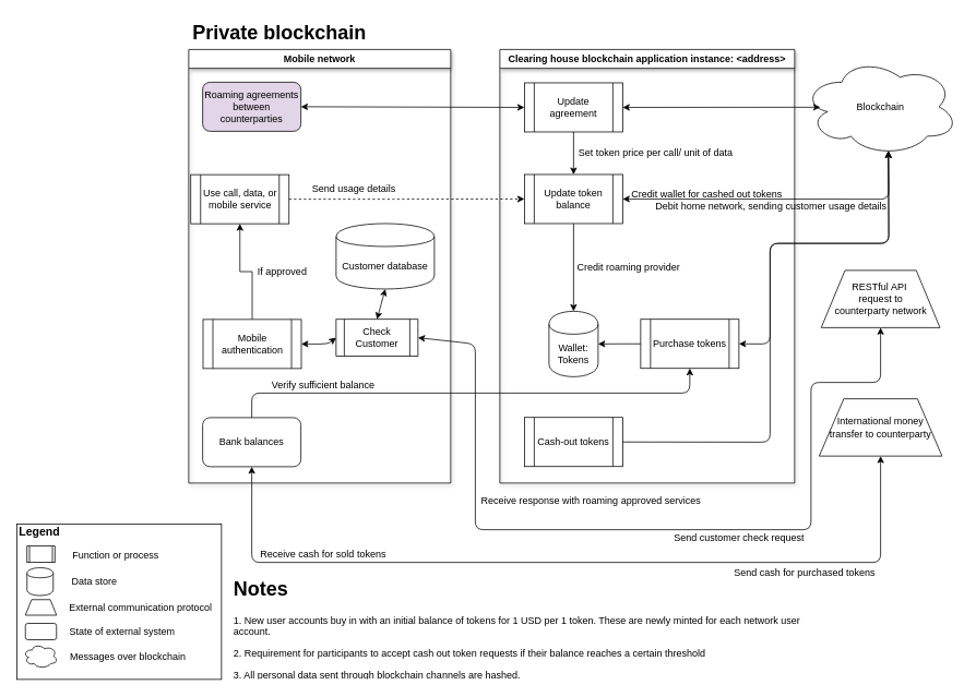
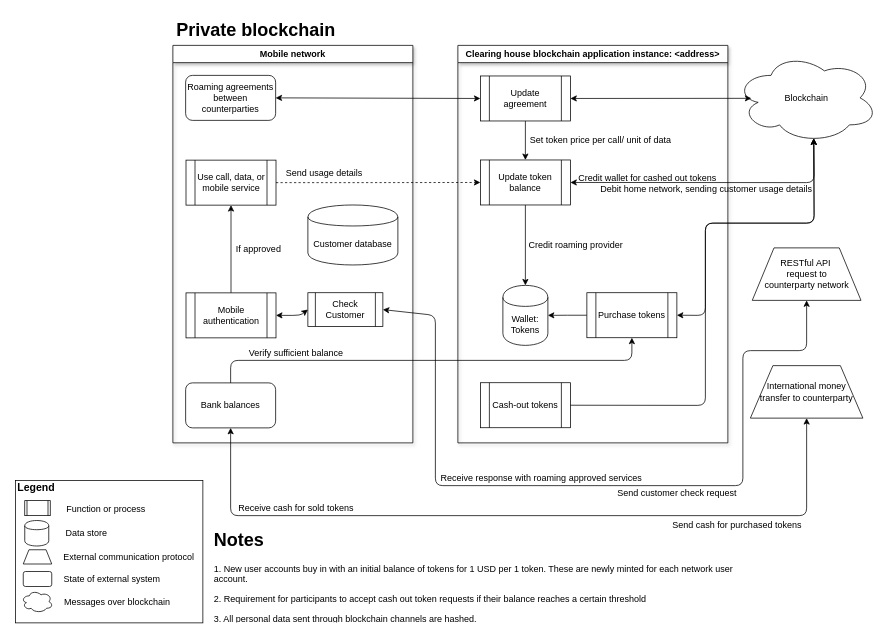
- <mxCell id="8" value="Roaming agreements between counterparties" style="rounded=1;whiteSpace=wrap;html=1;fillColor=#e1d5e7;" parent="2" vertex="1"><mxGeometry x="17" y="40" width="120" height="60" as="geometry" /></mxCell>
+ <mxCell id="8" value="Roaming agreements between counterparties" style="rounded=1;whiteSpace=wrap;html=1;" parent="2" vertex="1"><mxGeometry x="17" y="40" width="120" height="60" as="geometry" /></mxCell>
- <mxCell id="5" value="Use call, data, or mobile service" style="shape=process;whiteSpace=wrap;html=1;backgroundOutline=1;" parent="2" vertex="1"><mxGeometry x="2.5" y="153" width="120" height="60" as="geometry" /></mxCell>
+ <mxCell id="5" value="Use call, data, or mobile service" style="shape=process;whiteSpace=wrap;html=1;backgroundOutline=1;" parent="2" vertex="1"><mxGeometry x="17.5" y="153" width="120" height="60" as="geometry" /></mxCell>
- <mxCell id="12" value="" style="endArrow=classic;startArrow=classic;html=1;entryX=0.5;entryY=1;entryDx=0;entryDy=0;exitX=0.5;exitY=0;exitDx=0;exitDy=0;" parent="2" source="9" target="11" edge="1"><mxGeometry width="50" height="50" relative="1" as="geometry"><mxPoint y="730" as="sourcePoint" /><mxPoint x="50" y="680" as="targetPoint" /></mxGeometry></mxCell>
- <mxCell id="36" value="Receive response with roaming approved services" style="text;html=1;strokeColor=none;fillColor=none;align=center;verticalAlign=middle;whiteSpace=wrap;rounded=0;" parent="1" vertex="1"><mxGeometry x="580" y="602" width="283" height="20" as="geometry" /></mxCell>
+ <mxCell id="36" value="Receive response with roaming approved services" style="text;html=1;strokeColor=none;fillColor=none;align=center;verticalAlign=middle;whiteSpace=wrap;rounded=0;" parent="1" vertex="1"><mxGeometry x="580" y="627" width="283" height="20" as="geometry" /></mxCell>
